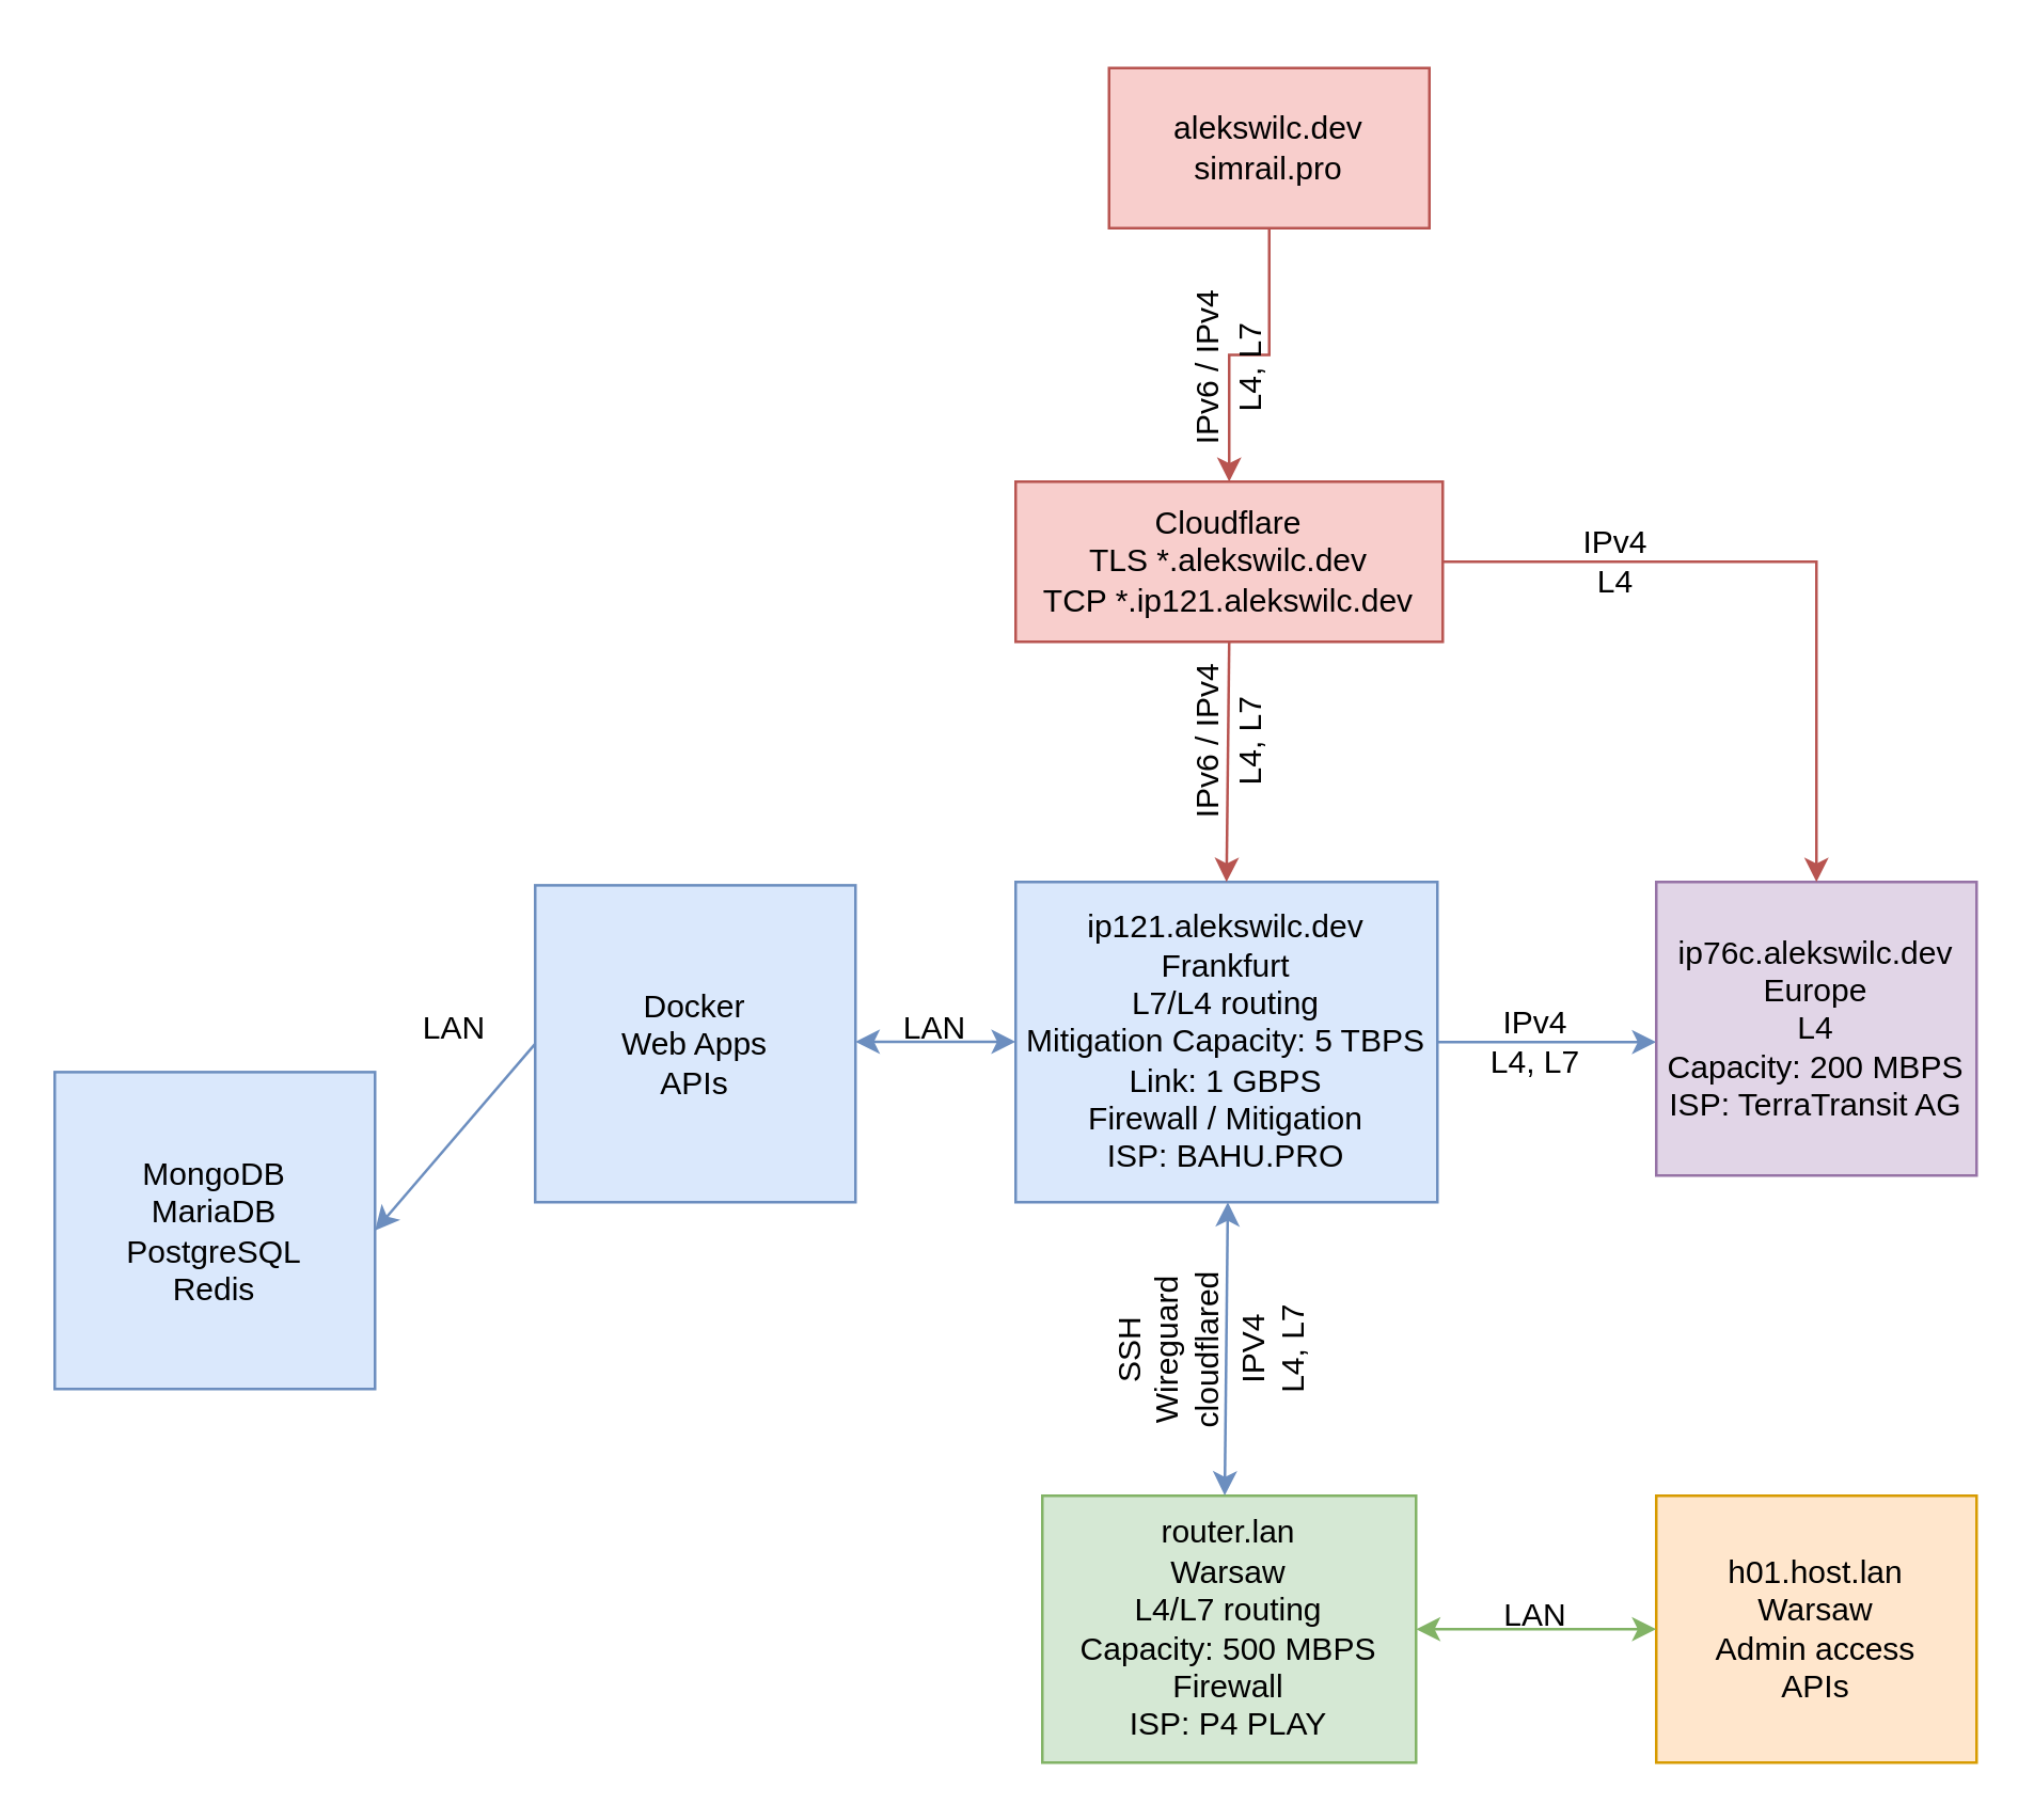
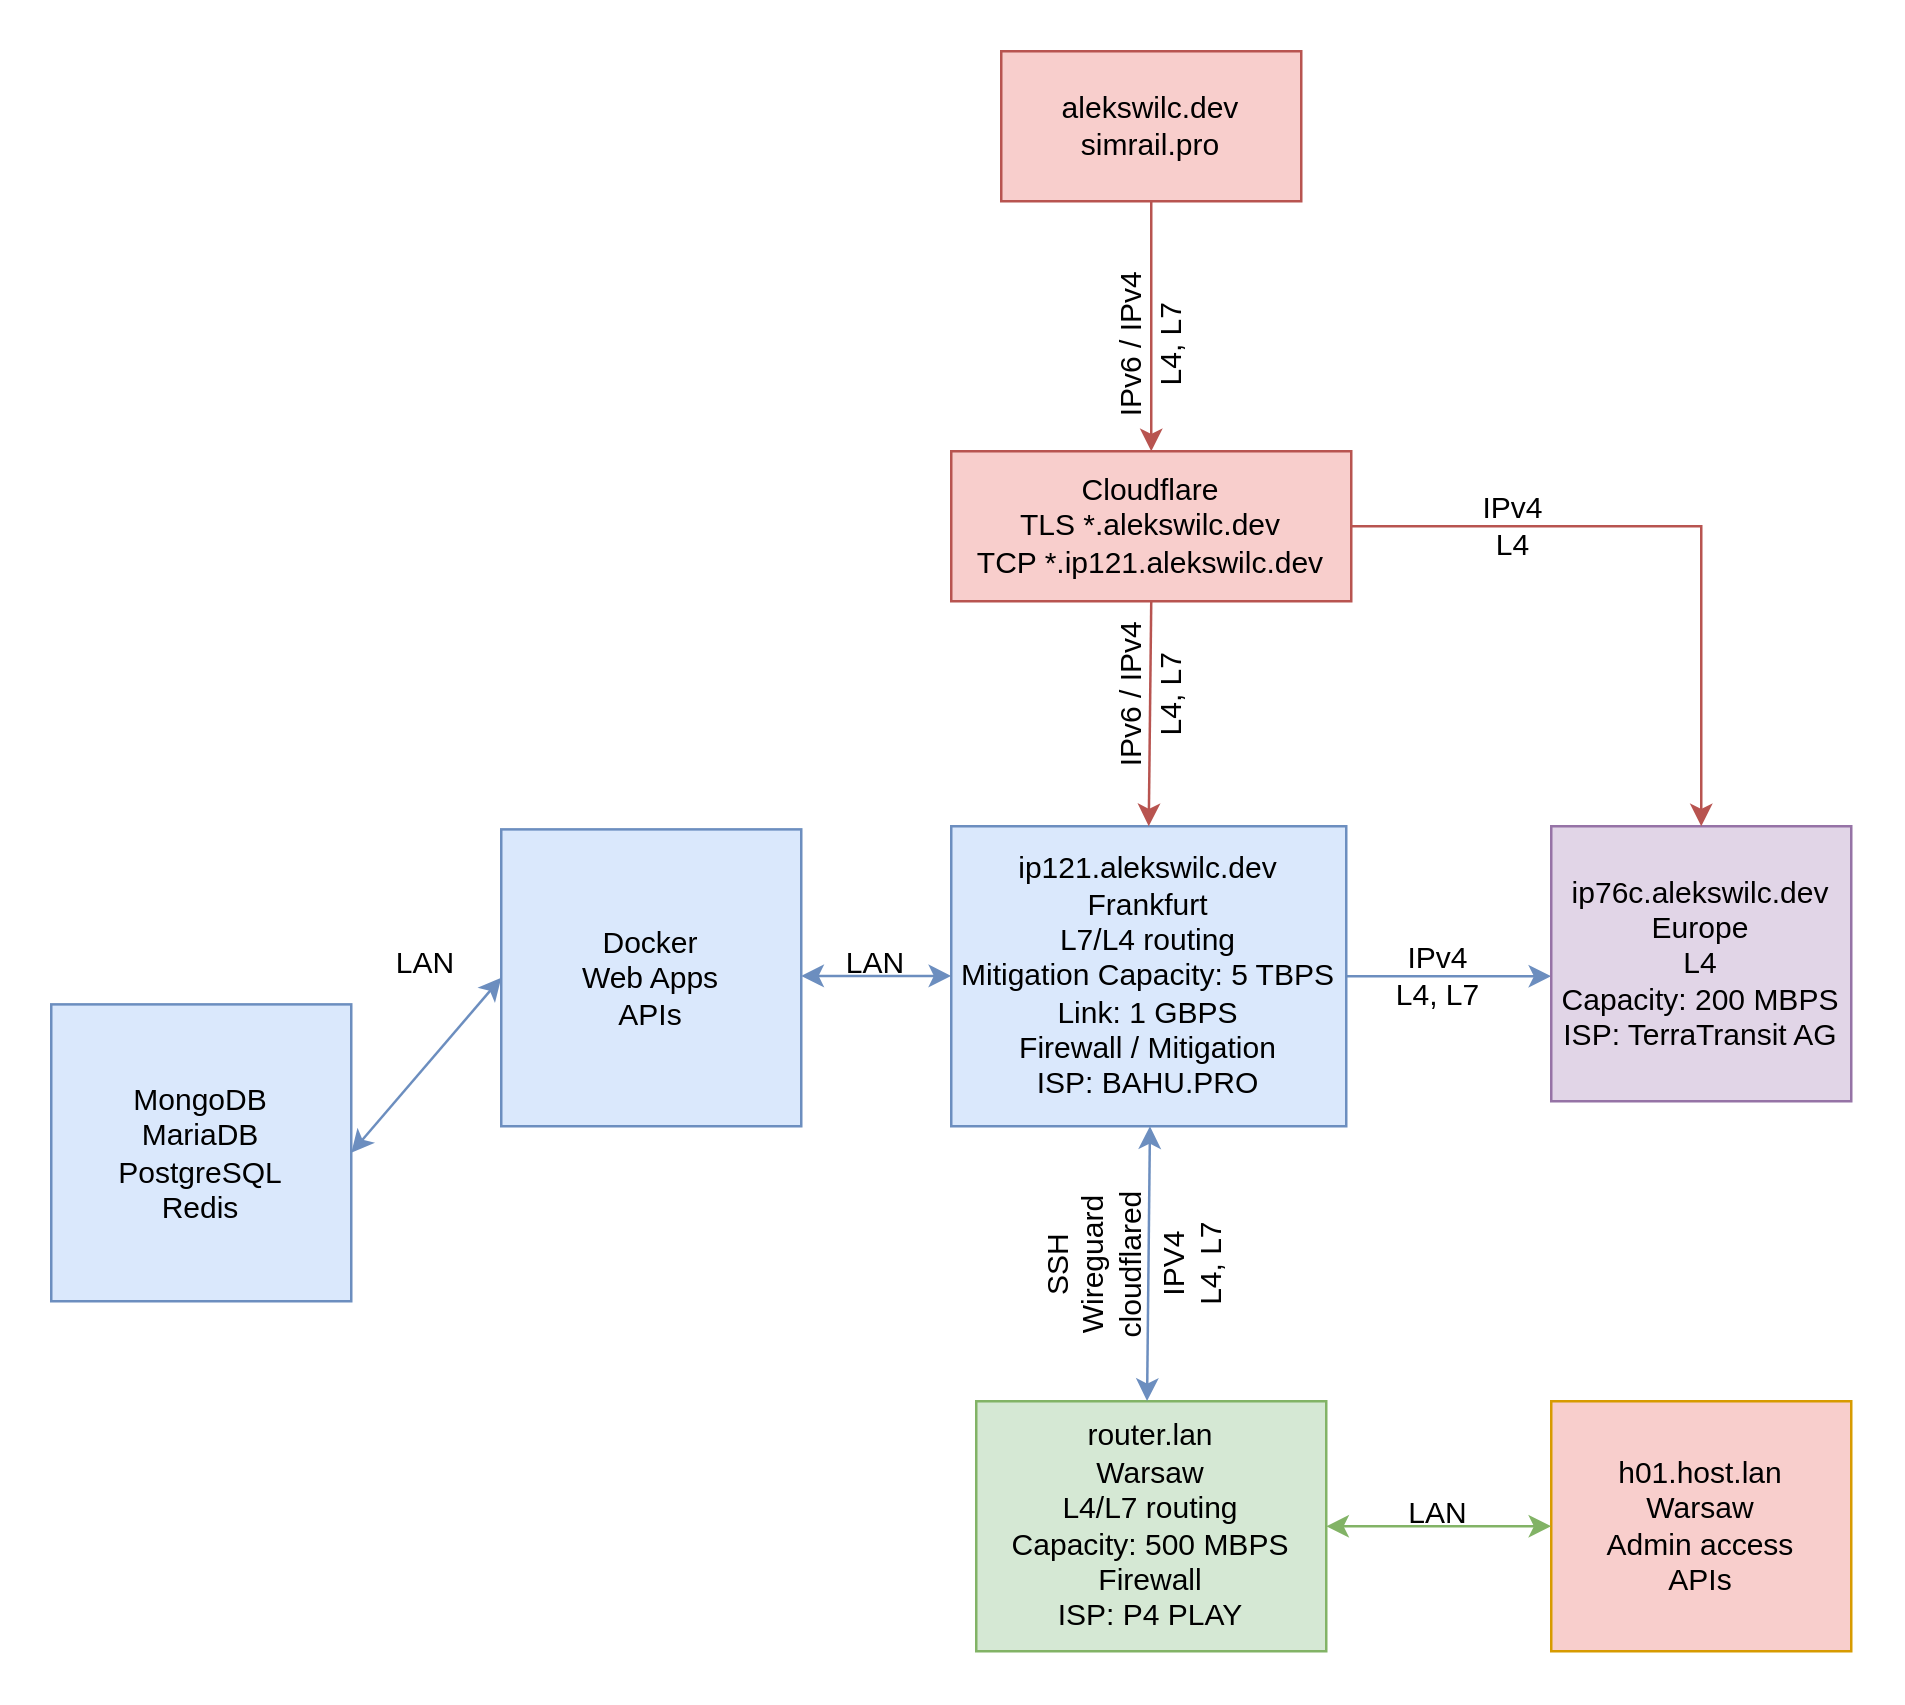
- <mxCell id="6" value="alekswilc.dev&lt;br&gt;simrail.pro" style="rounded=0;whiteSpace=wrap;html=1;fillColor=#f8cecc;strokeColor=#b85450;" vertex="1" parent="1"><mxGeometry x="415" y="25" width="120" height="60" as="geometry" /></mxCell>
+ <mxCell id="6" value="alekswilc.dev&lt;br&gt;simrail.pro" style="rounded=0;whiteSpace=wrap;html=1;fillColor=#f8cecc;strokeColor=#b85450;" vertex="1" parent="1"><mxGeometry x="400" y="20" width="120" height="60" as="geometry" /></mxCell>
- <mxCell id="18" value="" style="endArrow=none;startArrow=classic;html=1;rounded=0;exitX=1;exitY=0.5;exitDx=0;exitDy=0;entryX=0;entryY=0.5;entryDx=0;entryDy=0;fillColor=#dae8fc;strokeColor=#6c8ebf;" edge="1" parent="1" source="16" target="17"><mxGeometry width="50" height="50" relative="1" as="geometry"><mxPoint x="530" y="410" as="sourcePoint" /><mxPoint x="580" y="360" as="targetPoint" /><Array as="points" /></mxGeometry></mxCell>
+ <mxCell id="18" value="" style="endArrow=classic;startArrow=classic;html=1;rounded=0;exitX=1;exitY=0.5;exitDx=0;exitDy=0;entryX=0;entryY=0.5;entryDx=0;entryDy=0;fillColor=#dae8fc;strokeColor=#6c8ebf;" edge="1" parent="1" source="16" target="17"><mxGeometry width="50" height="50" relative="1" as="geometry"><mxPoint x="530" y="410" as="sourcePoint" /><mxPoint x="580" y="360" as="targetPoint" /><Array as="points" /></mxGeometry></mxCell>
- <mxCell id="23" value="h01.host.lan&lt;br&gt;Warsaw&lt;br&gt;Admin access&lt;br&gt;APIs" style="rounded=0;whiteSpace=wrap;html=1;fillColor=#ffe6cc;strokeColor=#d79b00;" vertex="1" parent="1"><mxGeometry x="620" y="560" width="120" height="100" as="geometry" /></mxCell>
+ <mxCell id="23" value="h01.host.lan&lt;br&gt;Warsaw&lt;br&gt;Admin access&lt;br&gt;APIs" style="rounded=0;whiteSpace=wrap;html=1;fillColor=#f8cecc;strokeColor=#d79b00;" vertex="1" parent="1"><mxGeometry x="620" y="560" width="120" height="100" as="geometry" /></mxCell>
